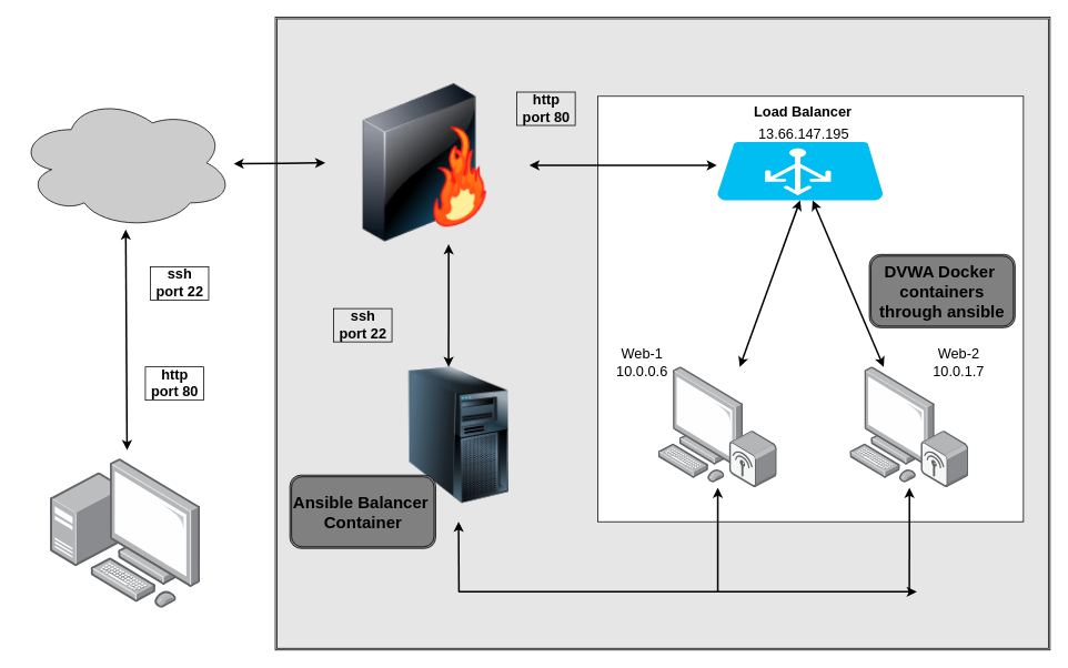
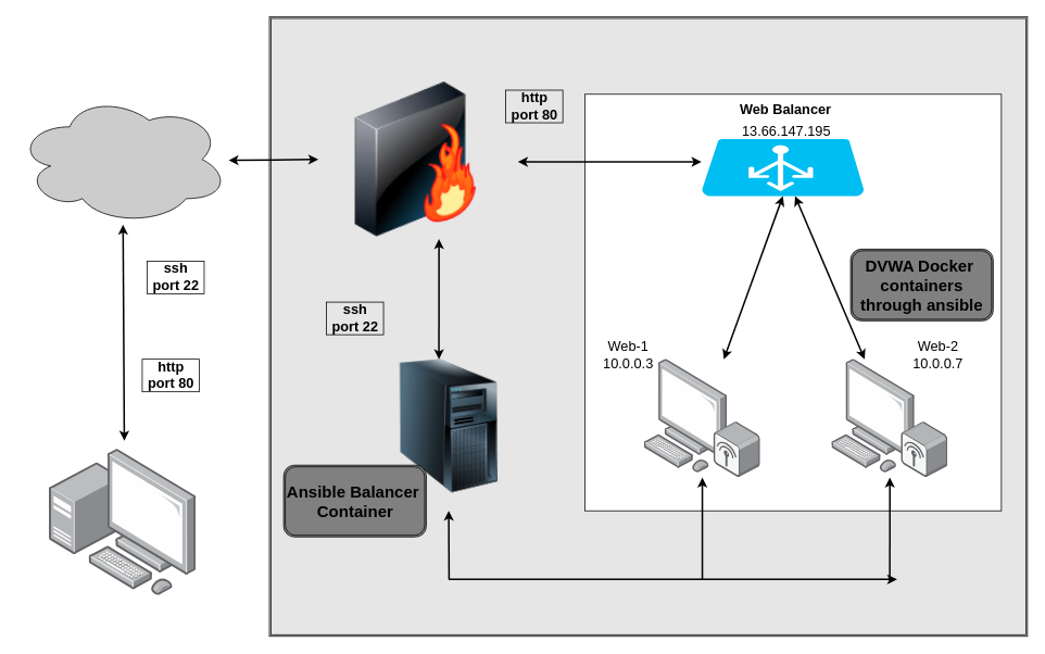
- <mxCell id="18" value="Load Balancer" style="text;html=1;align=center;verticalAlign=middle;resizable=0;points=[];autosize=1;fontSize=17;fontStyle=1" vertex="1" parent="1"><mxGeometry x="898" y="120" width="130" height="30" as="geometry" /></mxCell>
+ <mxCell id="18" value="Web Balancer" style="text;html=1;align=center;verticalAlign=middle;resizable=0;points=[];autosize=1;fontSize=17;fontStyle=1" vertex="1" parent="1"><mxGeometry x="898" y="120" width="130" height="30" as="geometry" /></mxCell>
- <mxCell id="28" value="Web-1&lt;br&gt;10.0.0.6" style="text;html=1;align=center;verticalAlign=middle;resizable=0;points=[];autosize=1;fontSize=17;fontStyle=0" vertex="1" parent="1"><mxGeometry x="730" y="410" width="80" height="50" as="geometry" /></mxCell>
+ <mxCell id="28" value="Web-1&lt;br&gt;10.0.0.3" style="text;html=1;align=center;verticalAlign=middle;resizable=0;points=[];autosize=1;fontSize=17;fontStyle=0" vertex="1" parent="1"><mxGeometry x="730" y="410" width="80" height="50" as="geometry" /></mxCell>
- <mxCell id="29" value="Web-2&lt;br style=&quot;font-size: 17px;&quot;&gt;10.0.1.7" style="text;html=1;align=center;verticalAlign=middle;resizable=0;points=[];autosize=1;fontSize=17;fontStyle=0" vertex="1" parent="1"><mxGeometry x="1110" y="410" width="80" height="50" as="geometry" /></mxCell>
+ <mxCell id="29" value="Web-2&lt;br style=&quot;font-size: 17px;&quot;&gt;10.0.0.7" style="text;html=1;align=center;verticalAlign=middle;resizable=0;points=[];autosize=1;fontSize=17;fontStyle=0" vertex="1" parent="1"><mxGeometry x="1110" y="410" width="80" height="50" as="geometry" /></mxCell>
